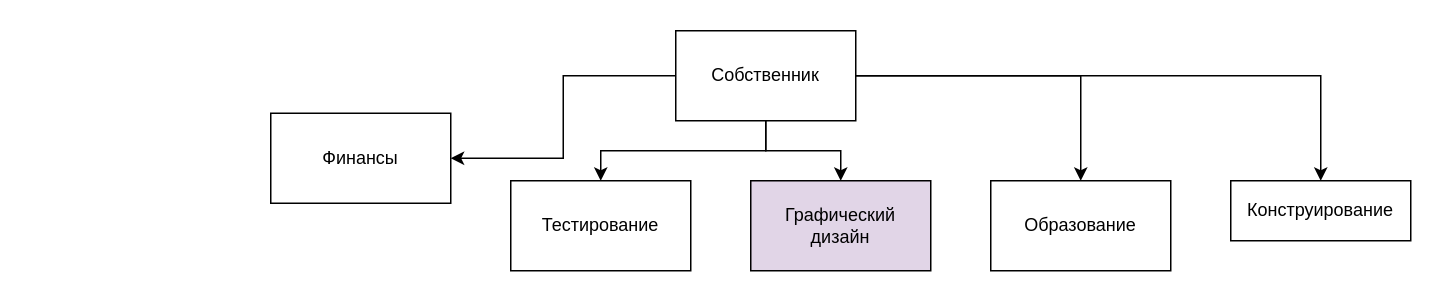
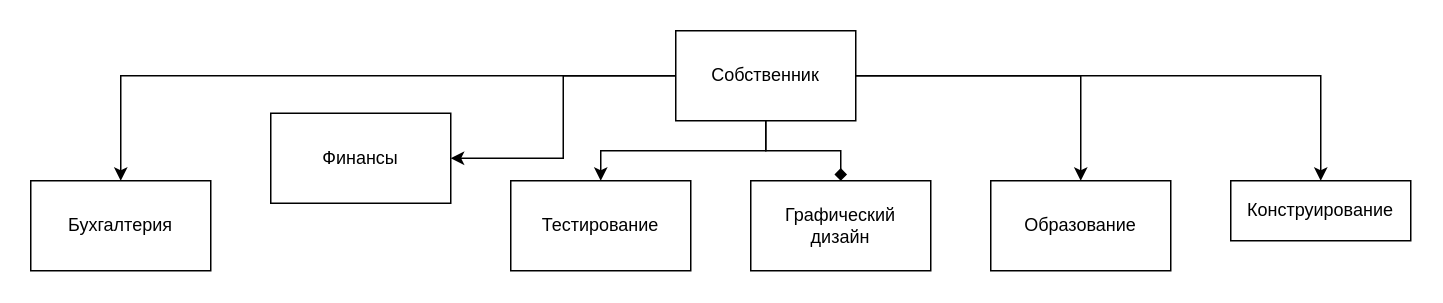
+ <mxCell id="2" style="edgeStyle=orthogonalEdgeStyle;rounded=0;orthogonalLoop=1;jettySize=auto;html=1;" edge="1" parent="1" source="8" target="9"><mxGeometry relative="1" as="geometry" /></mxCell>
- <mxCell id="5" style="edgeStyle=orthogonalEdgeStyle;rounded=0;orthogonalLoop=1;jettySize=auto;html=1;" edge="1" parent="1" source="8" target="12"><mxGeometry relative="1" as="geometry" /></mxCell>
+ <mxCell id="5" style="edgeStyle=orthogonalEdgeStyle;rounded=0;orthogonalLoop=1;jettySize=auto;html=1;endArrow=diamond;" edge="1" parent="1" source="8" target="12"><mxGeometry relative="1" as="geometry" /></mxCell>
+ <mxCell id="9" value="Бухгалтерия" style="rounded=0;whiteSpace=wrap;html=1;" vertex="1" parent="1"><mxGeometry x="20" y="120" width="120" height="60" as="geometry" /></mxCell>
- <mxCell id="12" value="&lt;div&gt;Графический&lt;/div&gt;&lt;div&gt;дизайн&lt;/div&gt;" style="rounded=0;whiteSpace=wrap;html=1;fillColor=#e1d5e7;" vertex="1" parent="1"><mxGeometry x="500" y="120" width="120" height="60" as="geometry" /></mxCell>
+ <mxCell id="12" value="&lt;div&gt;Графический&lt;/div&gt;&lt;div&gt;дизайн&lt;/div&gt;" style="rounded=0;whiteSpace=wrap;html=1;" vertex="1" parent="1"><mxGeometry x="500" y="120" width="120" height="60" as="geometry" /></mxCell>
